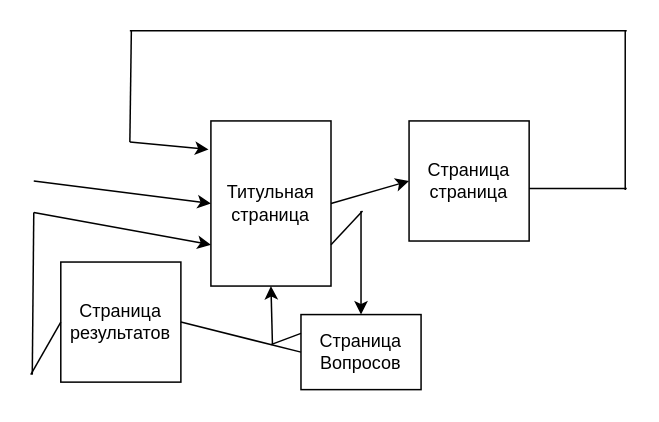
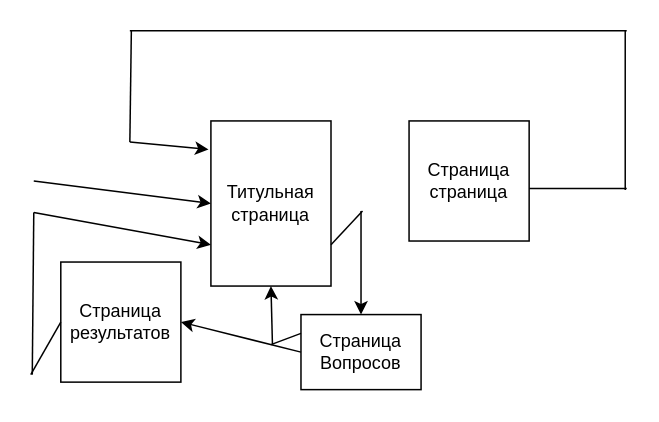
- <mxCell id="5" value="" style="endArrow=classic;html=1;rounded=0;exitX=1;exitY=0.5;exitDx=0;exitDy=0;entryX=0;entryY=0.5;entryDx=0;entryDy=0;" edge="1" parent="1" source="2" target="4"><mxGeometry width="50" height="50" relative="1" as="geometry"><mxPoint x="155" y="145" as="sourcePoint" /><mxPoint x="205" y="95" as="targetPoint" /></mxGeometry></mxCell>
- <mxCell id="15" value="" style="endArrow=none;html=1;rounded=0;exitX=0;exitY=0.5;exitDx=0;exitDy=0;entryX=1;entryY=0.5;entryDx=0;entryDy=0;" edge="1" parent="1" source="11" target="14"><mxGeometry width="50" height="50" relative="1" as="geometry"><mxPoint x="138" y="206" as="sourcePoint" /><mxPoint x="188" y="156" as="targetPoint" /></mxGeometry></mxCell>
+ <mxCell id="15" value="" style="endArrow=classic;html=1;rounded=0;exitX=0;exitY=0.5;exitDx=0;exitDy=0;entryX=1;entryY=0.5;entryDx=0;entryDy=0;" edge="1" parent="1" source="11" target="14"><mxGeometry width="50" height="50" relative="1" as="geometry"><mxPoint x="138" y="206" as="sourcePoint" /><mxPoint x="188" y="156" as="targetPoint" /></mxGeometry></mxCell>
